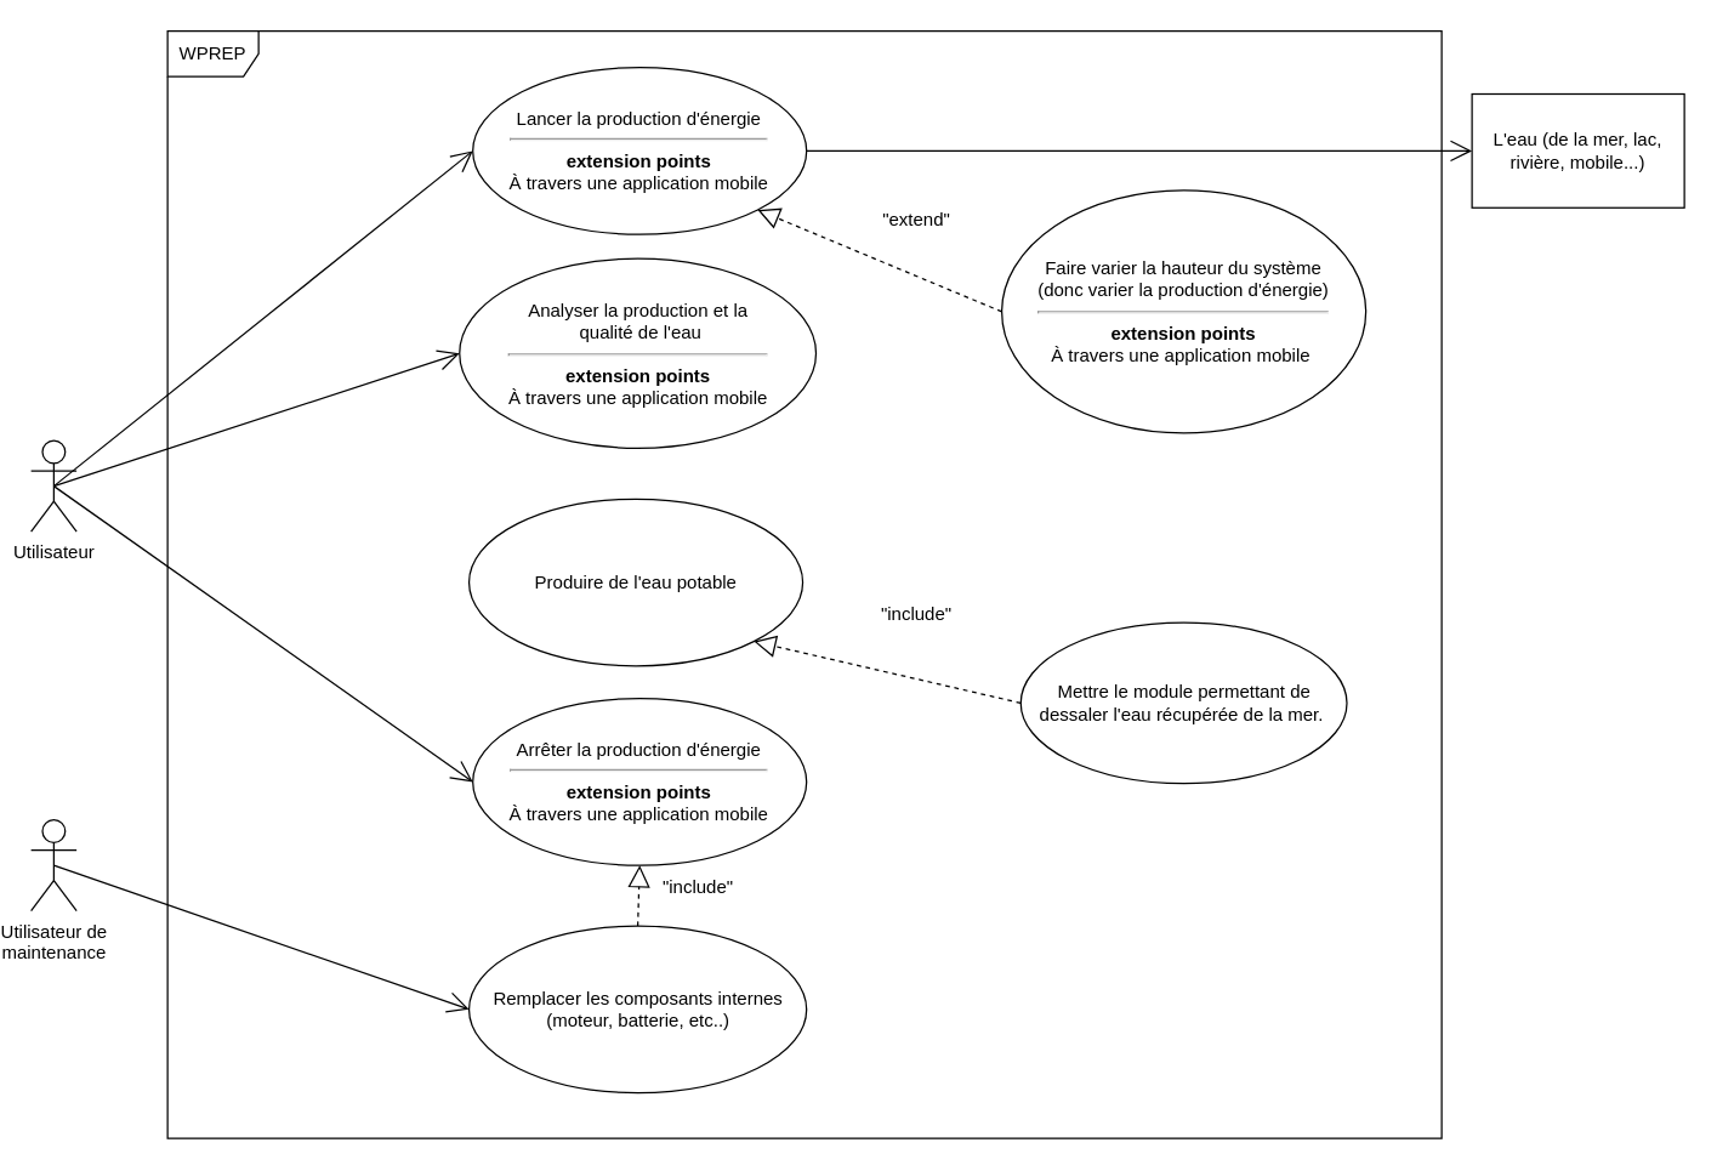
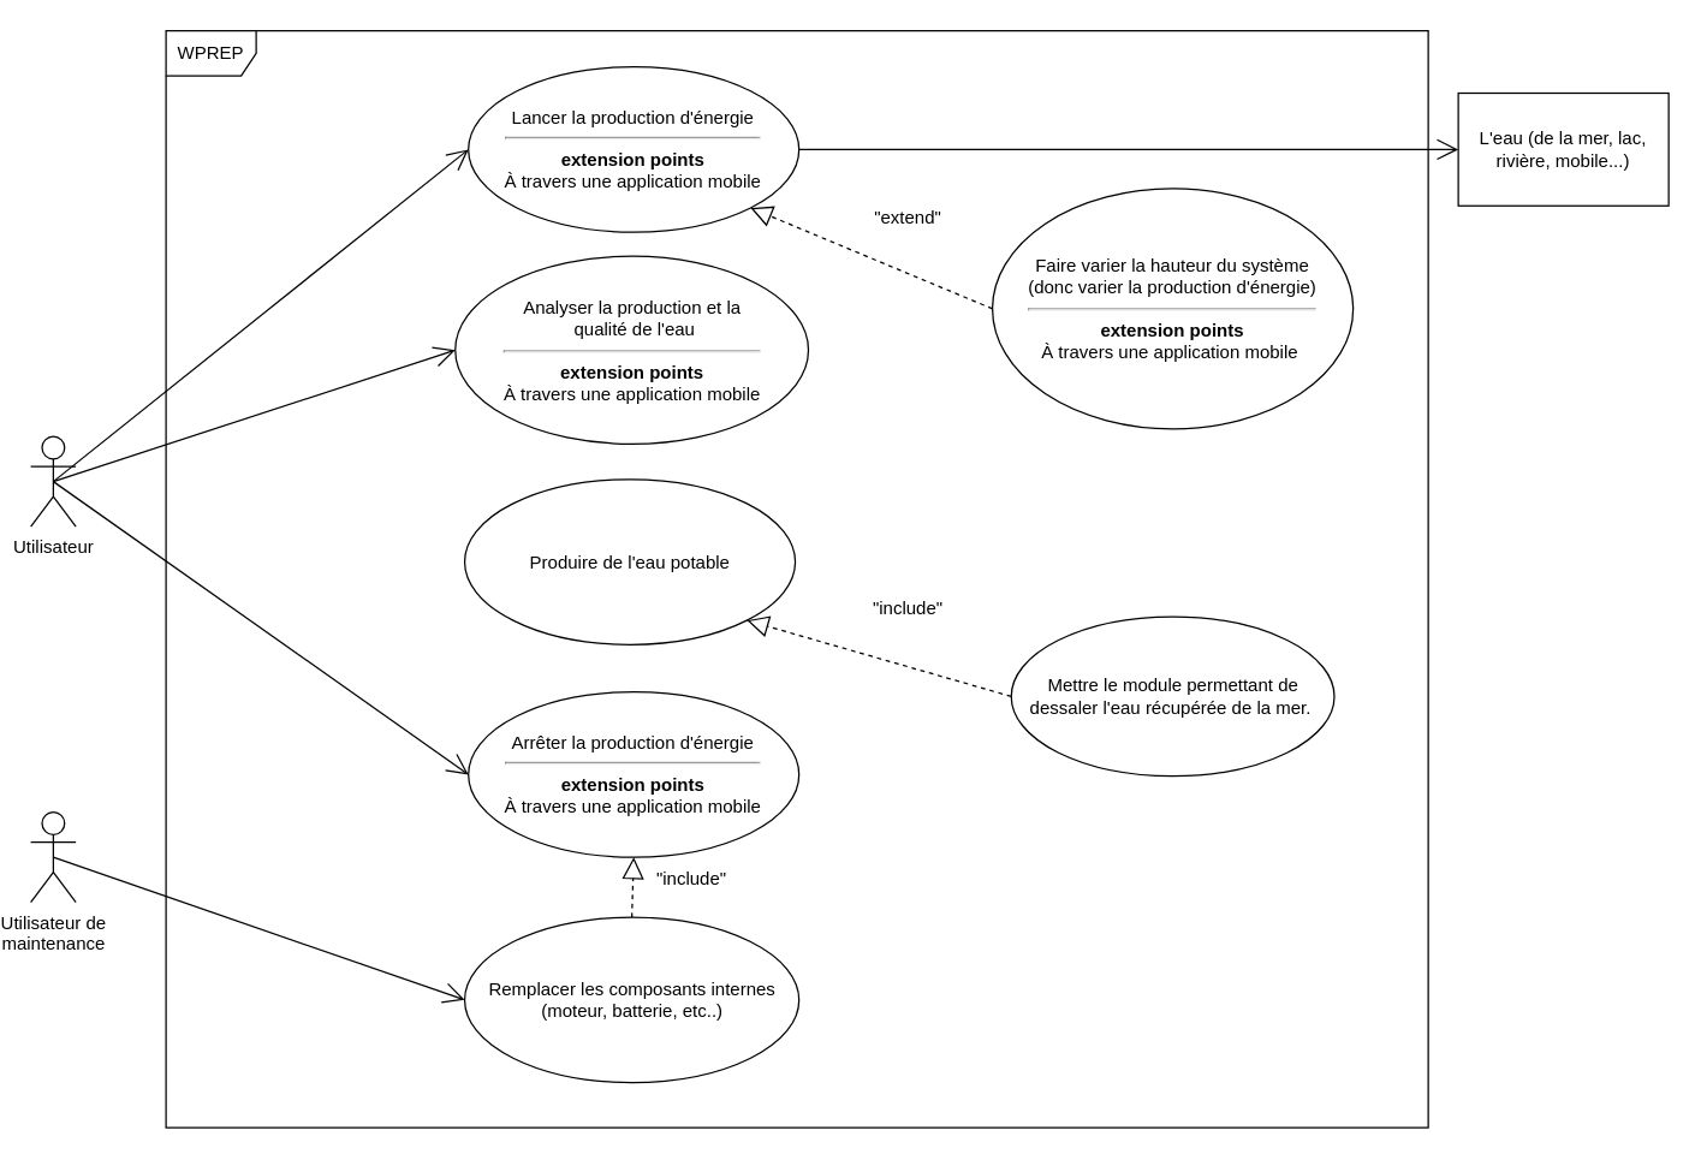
- <mxCell id="20" value="Produire de l'eau potable" style="ellipse;whiteSpace=wrap;html=1;" vertex="1" parent="1"><mxGeometry x="308.75" y="328.5" width="220" height="110" as="geometry" /></mxCell>
+ <mxCell id="20" value="Produire de l'eau potable" style="ellipse;whiteSpace=wrap;html=1;" vertex="1" parent="1"><mxGeometry x="308.75" y="318.5" width="220" height="110" as="geometry" /></mxCell>
